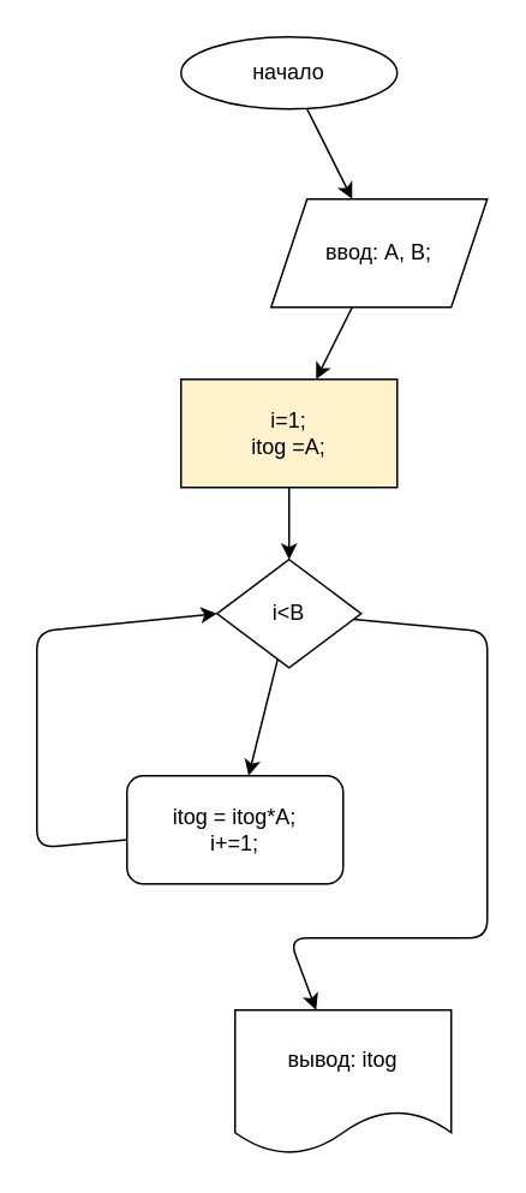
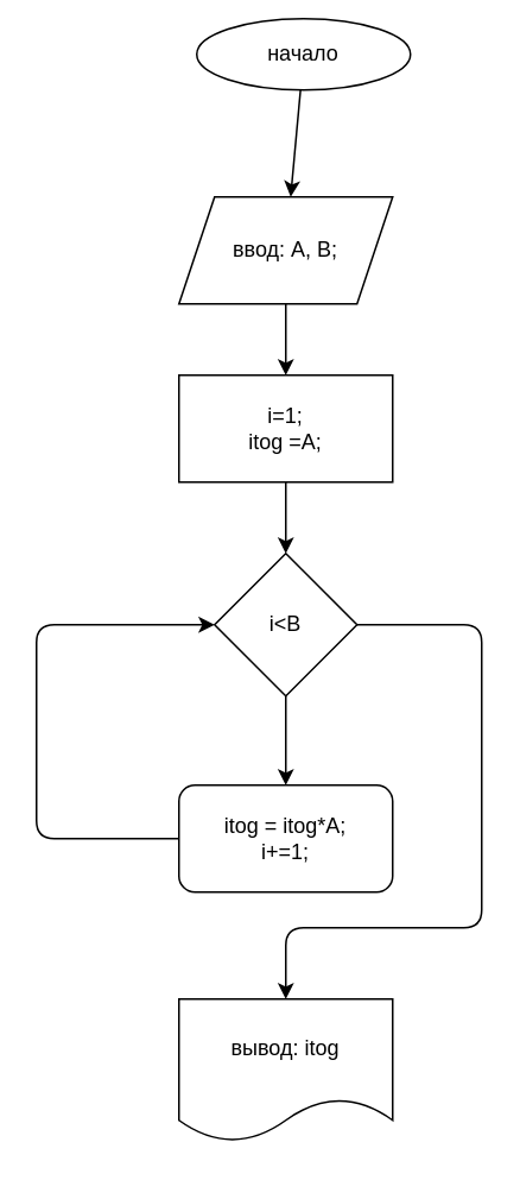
- <mxCell id="3" value="начало" style="ellipse;whiteSpace=wrap;html=1;" parent="1" vertex="1"><mxGeometry x="100" y="20" width="120" height="40" as="geometry" /></mxCell>
+ <mxCell id="3" value="начало" style="ellipse;whiteSpace=wrap;html=1;" parent="1" vertex="1"><mxGeometry x="110" y="10" width="120" height="40" as="geometry" /></mxCell>
- <mxCell id="5" value="ввод: A, B;&lt;br&gt;" style="shape=parallelogram;perimeter=parallelogramPerimeter;whiteSpace=wrap;html=1;fixedSize=1;" parent="1" vertex="1"><mxGeometry x="150" y="110" width="120" height="60" as="geometry" /></mxCell>
+ <mxCell id="5" value="ввод: A, B;&lt;br&gt;" style="shape=parallelogram;perimeter=parallelogramPerimeter;whiteSpace=wrap;html=1;fixedSize=1;" parent="1" vertex="1"><mxGeometry x="100" y="110" width="120" height="60" as="geometry" /></mxCell>
- <mxCell id="10" value="i=1;&lt;br&gt;itog =A;" style="rounded=0;whiteSpace=wrap;html=1;fillColor=#fff2cc;" parent="1" vertex="1"><mxGeometry x="100" y="210" width="120" height="60" as="geometry" /></mxCell>
+ <mxCell id="10" value="i=1;&lt;br&gt;itog =A;" style="rounded=0;whiteSpace=wrap;html=1;" parent="1" vertex="1"><mxGeometry x="100" y="210" width="120" height="60" as="geometry" /></mxCell>
- <mxCell id="8" value="i&amp;lt;B" style="rhombus;whiteSpace=wrap;html=1;" parent="1" vertex="1"><mxGeometry x="120" y="310" width="80" height="60" as="geometry" /></mxCell>
+ <mxCell id="8" value="i&amp;lt;B" style="rhombus;whiteSpace=wrap;html=1;" parent="1" vertex="1"><mxGeometry x="120" y="310" width="80" height="80" as="geometry" /></mxCell>
- <mxCell id="12" value="itog = itog*A;&lt;br&gt;i+=1;" style="rounded=1;whiteSpace=wrap;html=1;" parent="1" vertex="1"><mxGeometry x="70" y="430" width="120" height="60" as="geometry" /></mxCell>
+ <mxCell id="12" value="itog = itog*A;&lt;br&gt;i+=1;" style="rounded=1;whiteSpace=wrap;html=1;" parent="1" vertex="1"><mxGeometry x="100" y="440" width="120" height="60" as="geometry" /></mxCell>
- <mxCell id="13" value="вывод: itog" style="shape=document;whiteSpace=wrap;html=1;boundedLbl=1;" parent="1" vertex="1"><mxGeometry x="130" y="560" width="120" height="80" as="geometry" /></mxCell>
+ <mxCell id="13" value="вывод: itog" style="shape=document;whiteSpace=wrap;html=1;boundedLbl=1;" parent="1" vertex="1"><mxGeometry x="100" y="560" width="120" height="80" as="geometry" /></mxCell>
